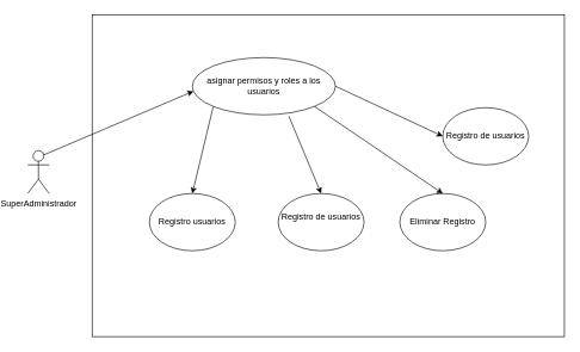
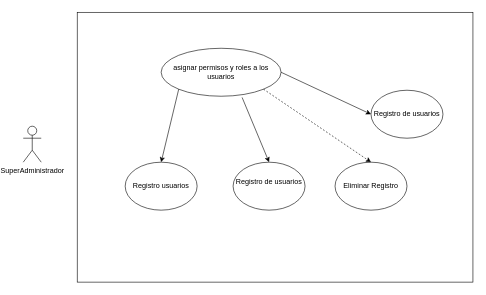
- <mxCell id="13" value="" style="endArrow=classic;html=1;exitX=0.75;exitY=0.1;exitDx=0;exitDy=0;exitPerimeter=0;entryX=0.008;entryY=0.588;entryDx=0;entryDy=0;entryPerimeter=0;" edge="1" parent="1" source="2" target="4"><mxGeometry width="50" height="50" relative="1" as="geometry"><mxPoint x="320" y="270" as="sourcePoint" /><mxPoint x="370" y="220" as="targetPoint" /><Array as="points" /></mxGeometry></mxCell>
- <mxCell id="9" value="" style="endArrow=classic;html=1;exitX=1;exitY=1;exitDx=0;exitDy=0;entryX=0.5;entryY=0;entryDx=0;entryDy=0;" edge="1" parent="1" source="4" target="7"><mxGeometry width="50" height="50" relative="1" as="geometry"><mxPoint x="390" y="180" as="sourcePoint" /><mxPoint x="440" y="130" as="targetPoint" /></mxGeometry></mxCell>
+ <mxCell id="9" value="" style="endArrow=classic;html=1;exitX=1;exitY=1;exitDx=0;exitDy=0;entryX=0.5;entryY=0;entryDx=0;entryDy=0;dashed=1;" edge="1" parent="1" source="4" target="7"><mxGeometry width="50" height="50" relative="1" as="geometry"><mxPoint x="390" y="180" as="sourcePoint" /><mxPoint x="440" y="130" as="targetPoint" /></mxGeometry></mxCell>
